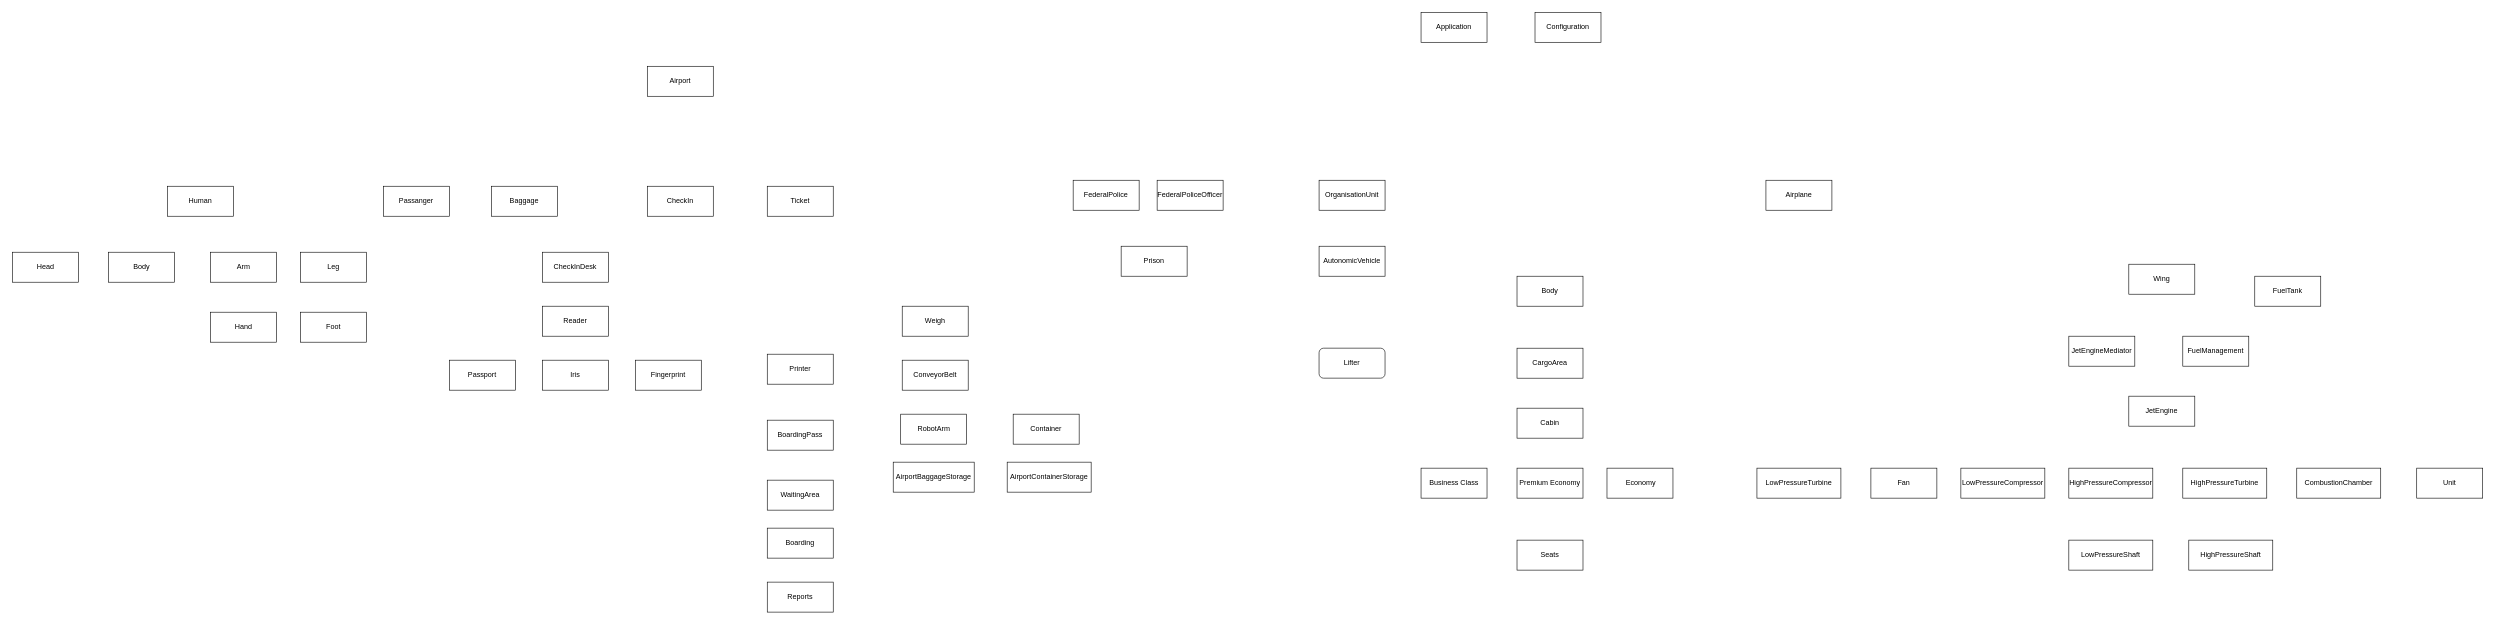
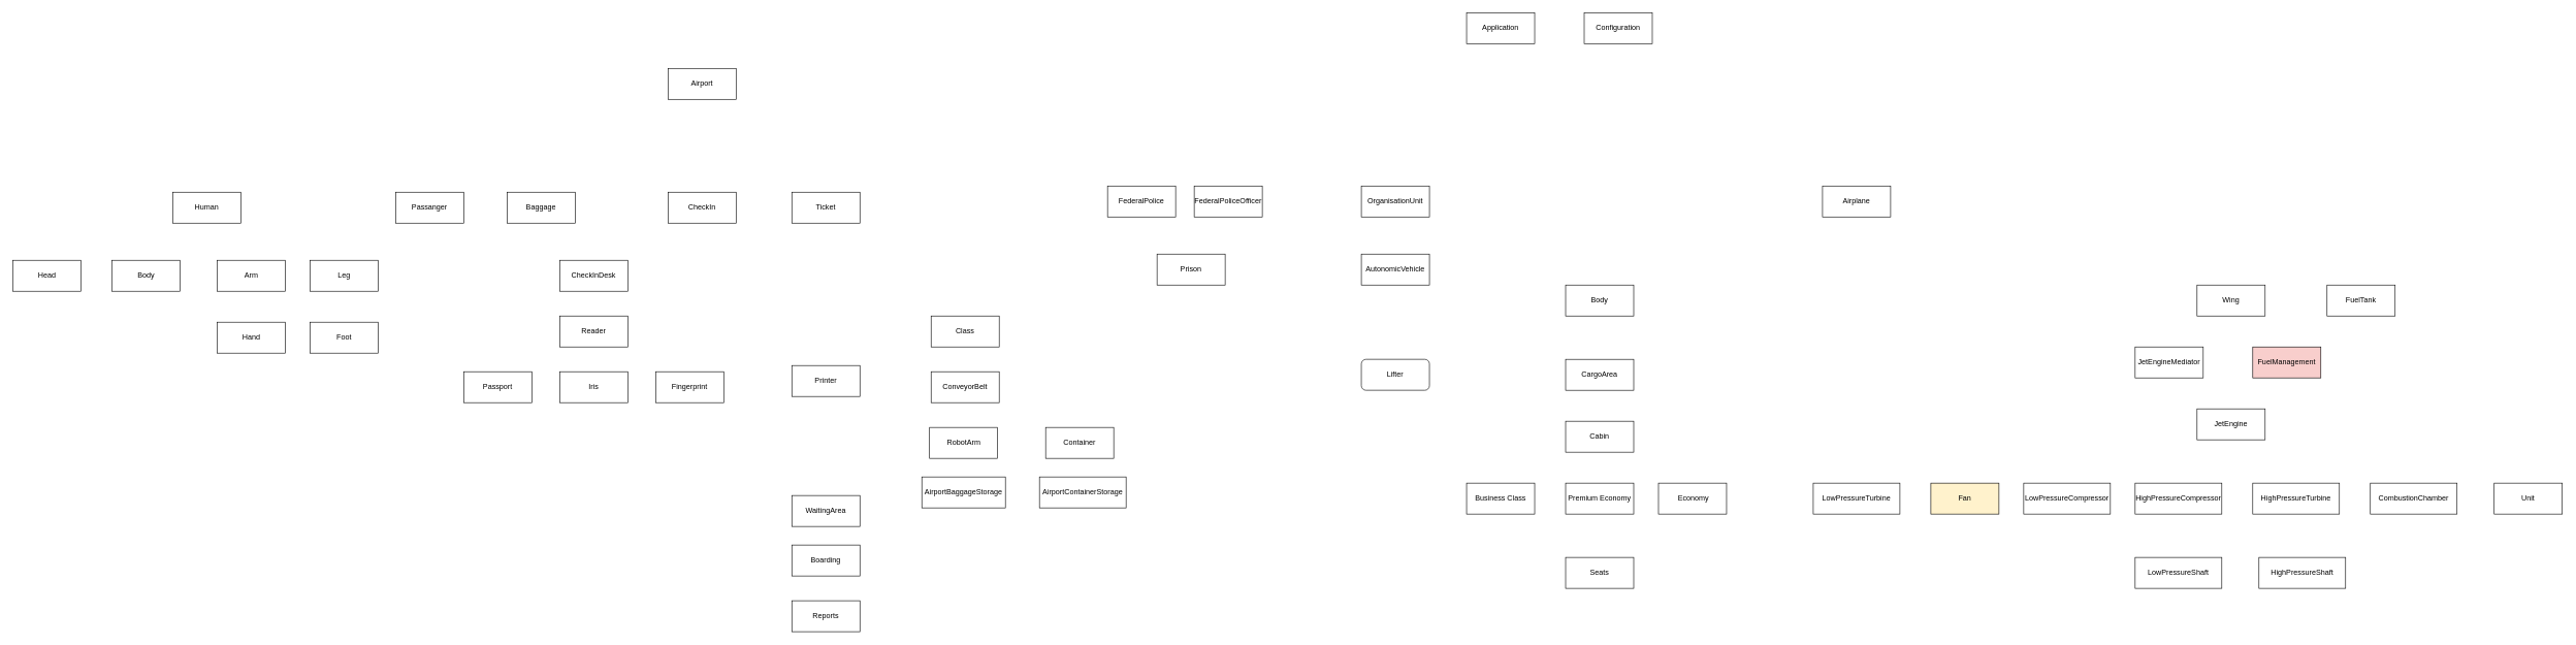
- <mxCell id="6" value="Wing" style="html=1;whiteSpace=wrap;" vertex="1" parent="1"><mxGeometry x="3548" y="440" width="110" height="50" as="geometry" /></mxCell>
+ <mxCell id="6" value="Wing" style="html=1;whiteSpace=wrap;" vertex="1" parent="1"><mxGeometry x="3548" y="460" width="110" height="50" as="geometry" /></mxCell>
- <mxCell id="49" value="Weigh" style="html=1;whiteSpace=wrap;" vertex="1" parent="1"><mxGeometry x="1503" y="510" width="110" height="50" as="geometry" /></mxCell>
+ <mxCell id="49" value="Class" style="html=1;whiteSpace=wrap;" vertex="1" parent="1"><mxGeometry x="1503" y="510" width="110" height="50" as="geometry" /></mxCell>
- <mxCell id="26" value="FuelManagement" style="html=1;whiteSpace=wrap;" vertex="1" parent="1"><mxGeometry x="3638" y="560" width="110" height="50" as="geometry" /></mxCell>
+ <mxCell id="26" value="FuelManagement" style="html=1;whiteSpace=wrap;fillColor=#f8cecc;" vertex="1" parent="1"><mxGeometry x="3638" y="560" width="110" height="50" as="geometry" /></mxCell>
- <mxCell id="53" value="BoardingPass" style="html=1;whiteSpace=wrap;" vertex="1" parent="1"><mxGeometry x="1278" y="700" width="110" height="50" as="geometry" /></mxCell>
- <mxCell id="13" value="Fan" style="html=1;whiteSpace=wrap;" vertex="1" parent="1"><mxGeometry x="3118" y="780" width="110" height="50" as="geometry" /></mxCell>
+ <mxCell id="13" value="Fan" style="html=1;whiteSpace=wrap;fillColor=#fff2cc;" vertex="1" parent="1"><mxGeometry x="3118" y="780" width="110" height="50" as="geometry" /></mxCell>
